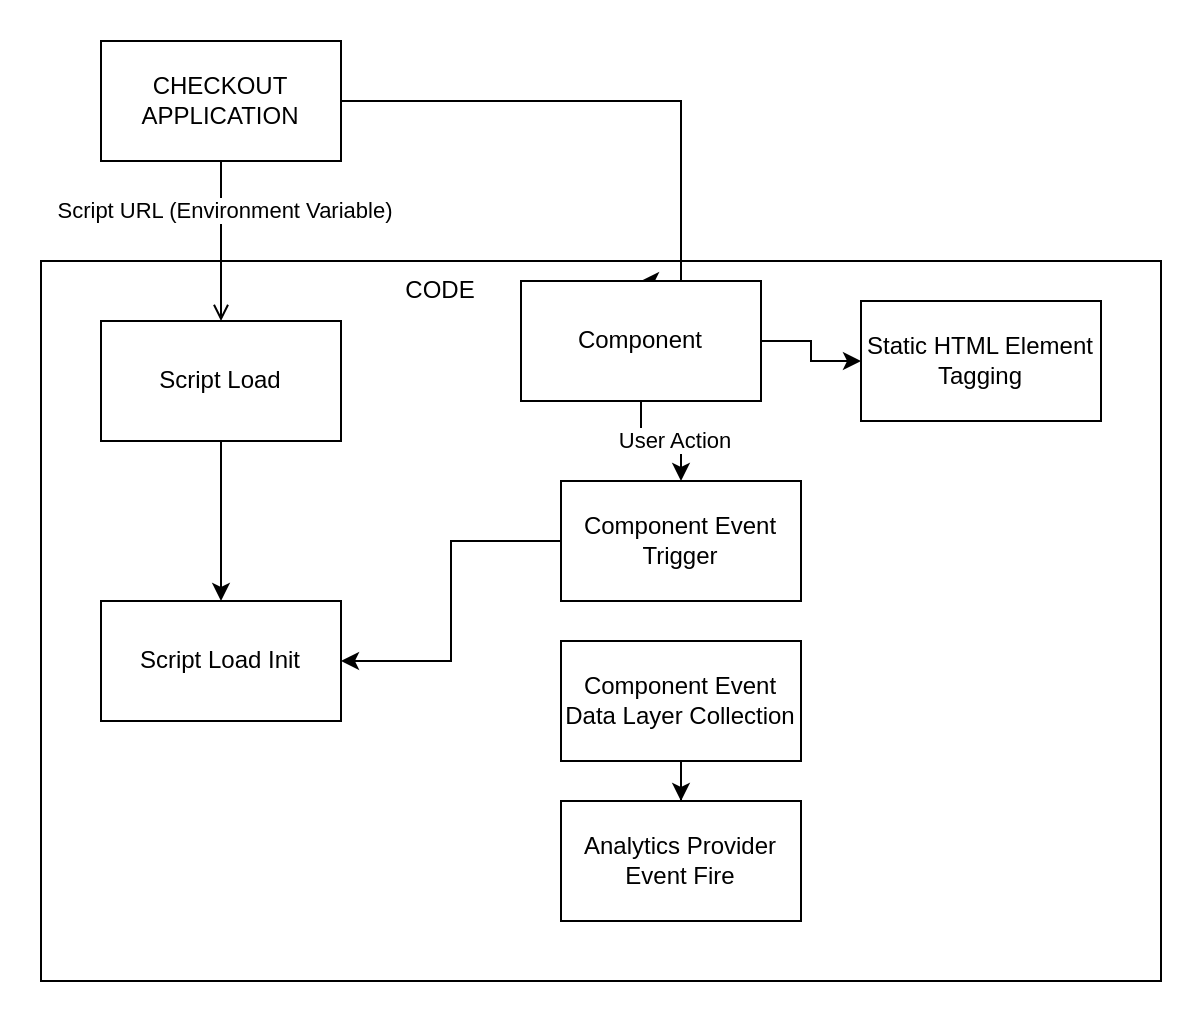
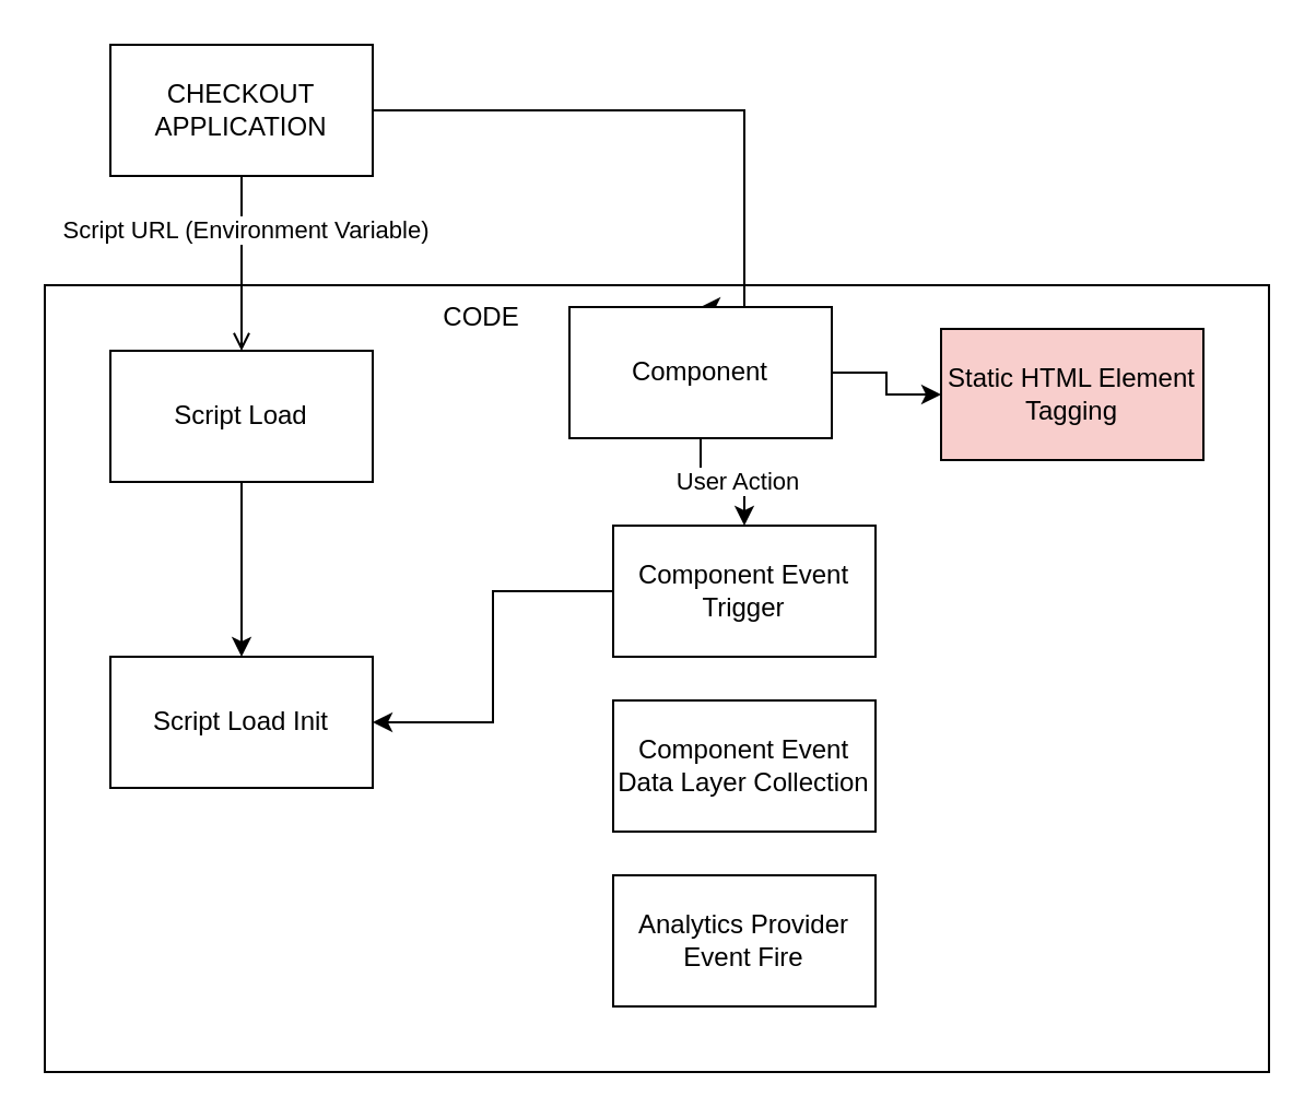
- <mxCell id="20" value="Static HTML Element Tagging" style="rounded=0;whiteSpace=wrap;html=1;" vertex="1" parent="1"><mxGeometry x="430" y="150" width="120" height="60" as="geometry" /></mxCell>
+ <mxCell id="20" value="Static HTML Element Tagging" style="rounded=0;whiteSpace=wrap;html=1;fillColor=#f8cecc;" vertex="1" parent="1"><mxGeometry x="430" y="150" width="120" height="60" as="geometry" /></mxCell>
- <mxCell id="11" style="edgeStyle=orthogonalEdgeStyle;rounded=0;orthogonalLoop=1;jettySize=auto;html=1;entryX=0.5;entryY=0;entryDx=0;entryDy=0;" edge="1" parent="1" source="12" target="13"><mxGeometry relative="1" as="geometry" /></mxCell>
